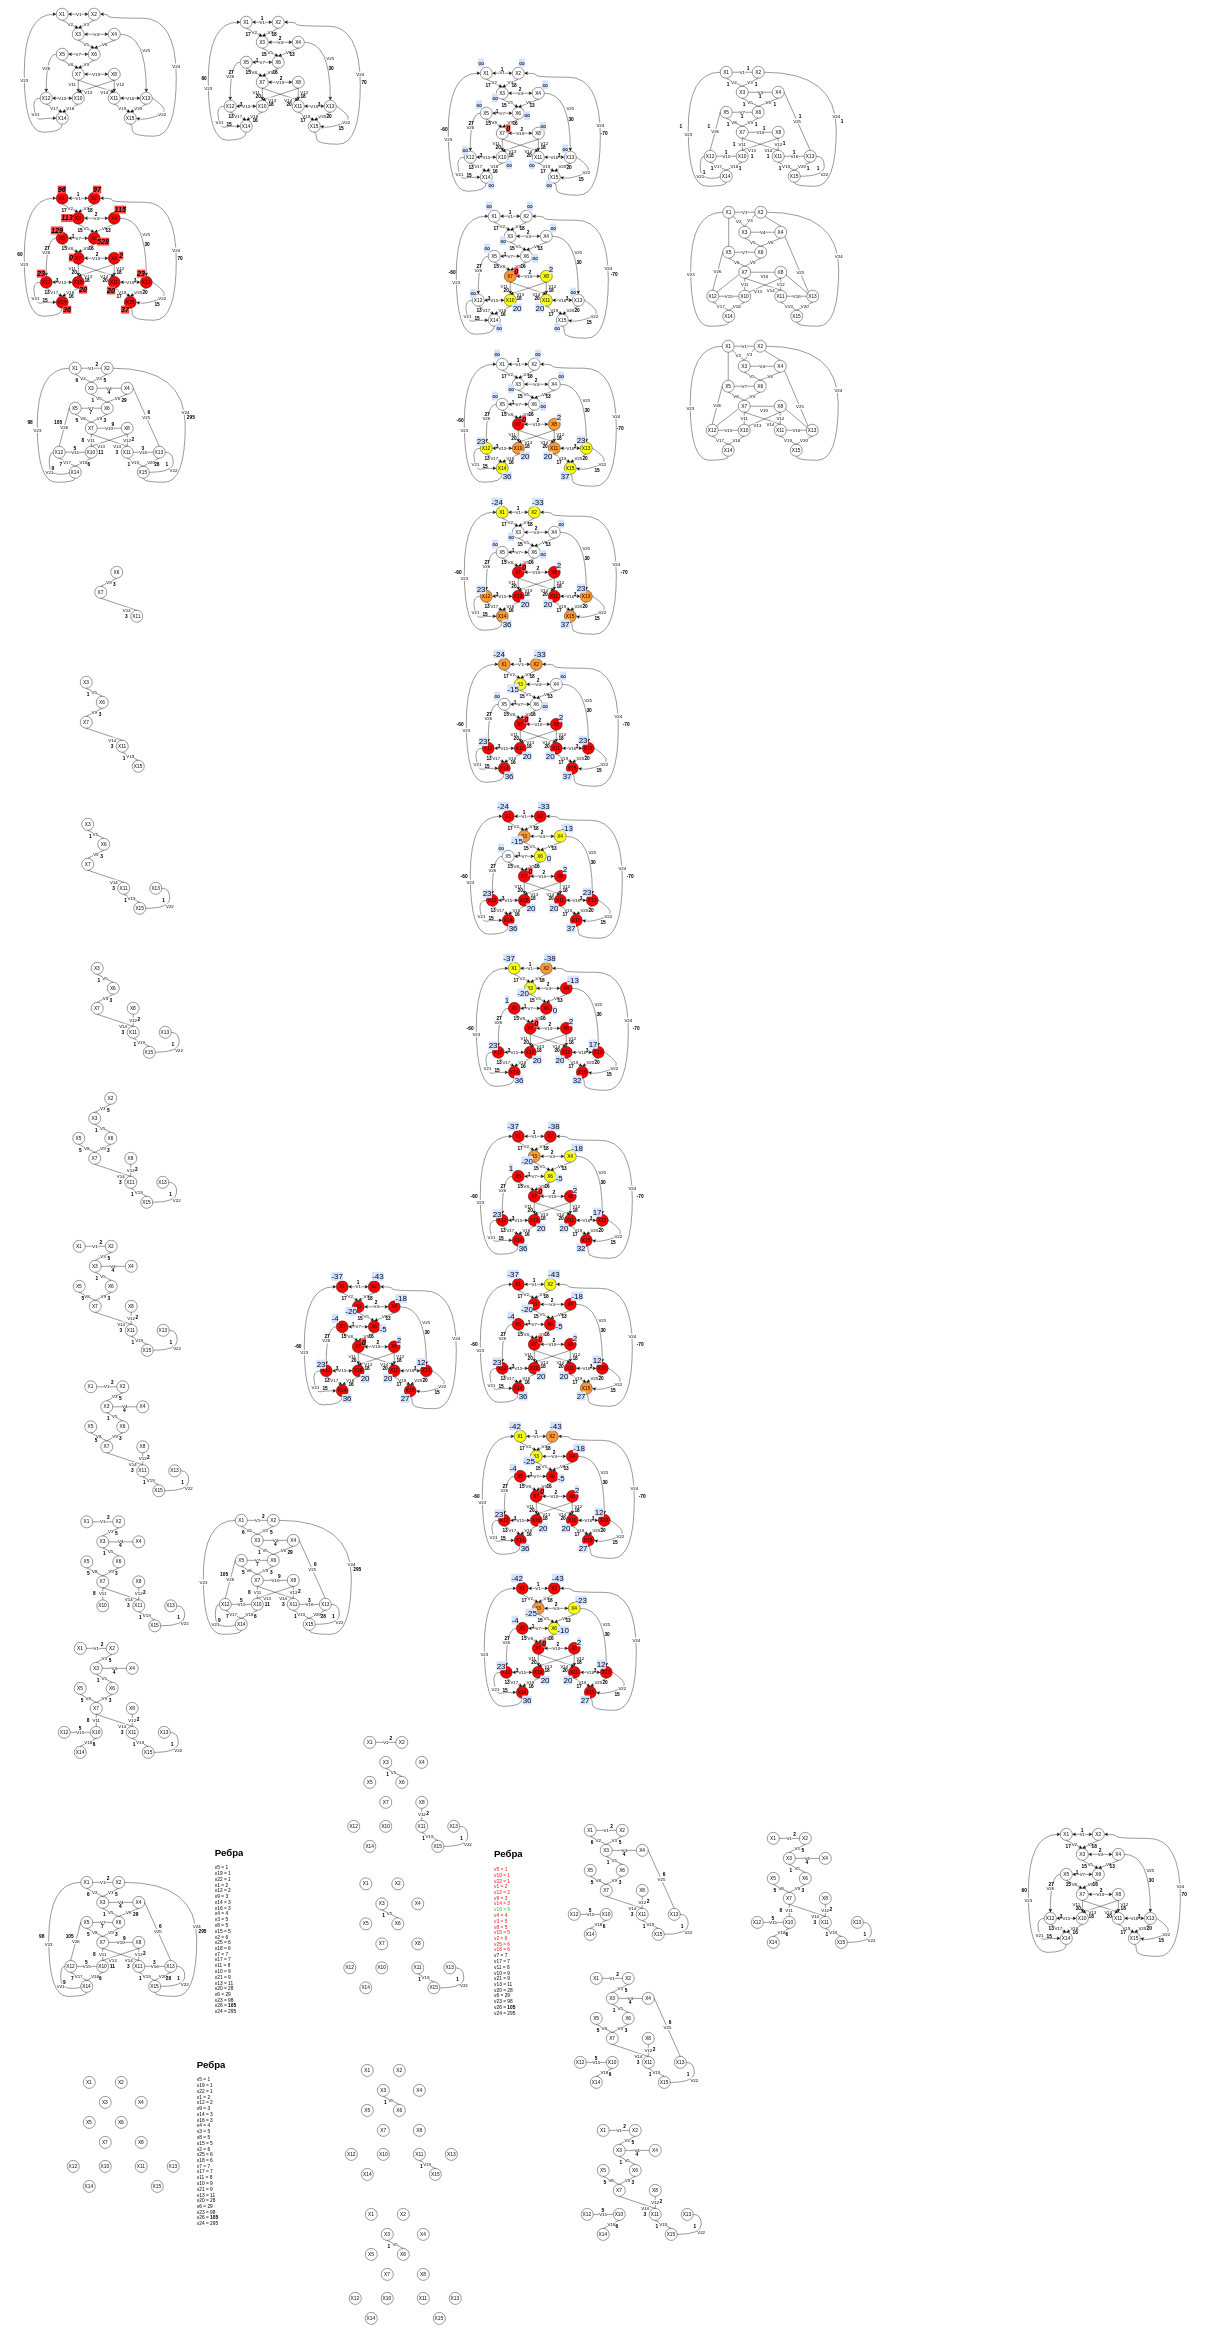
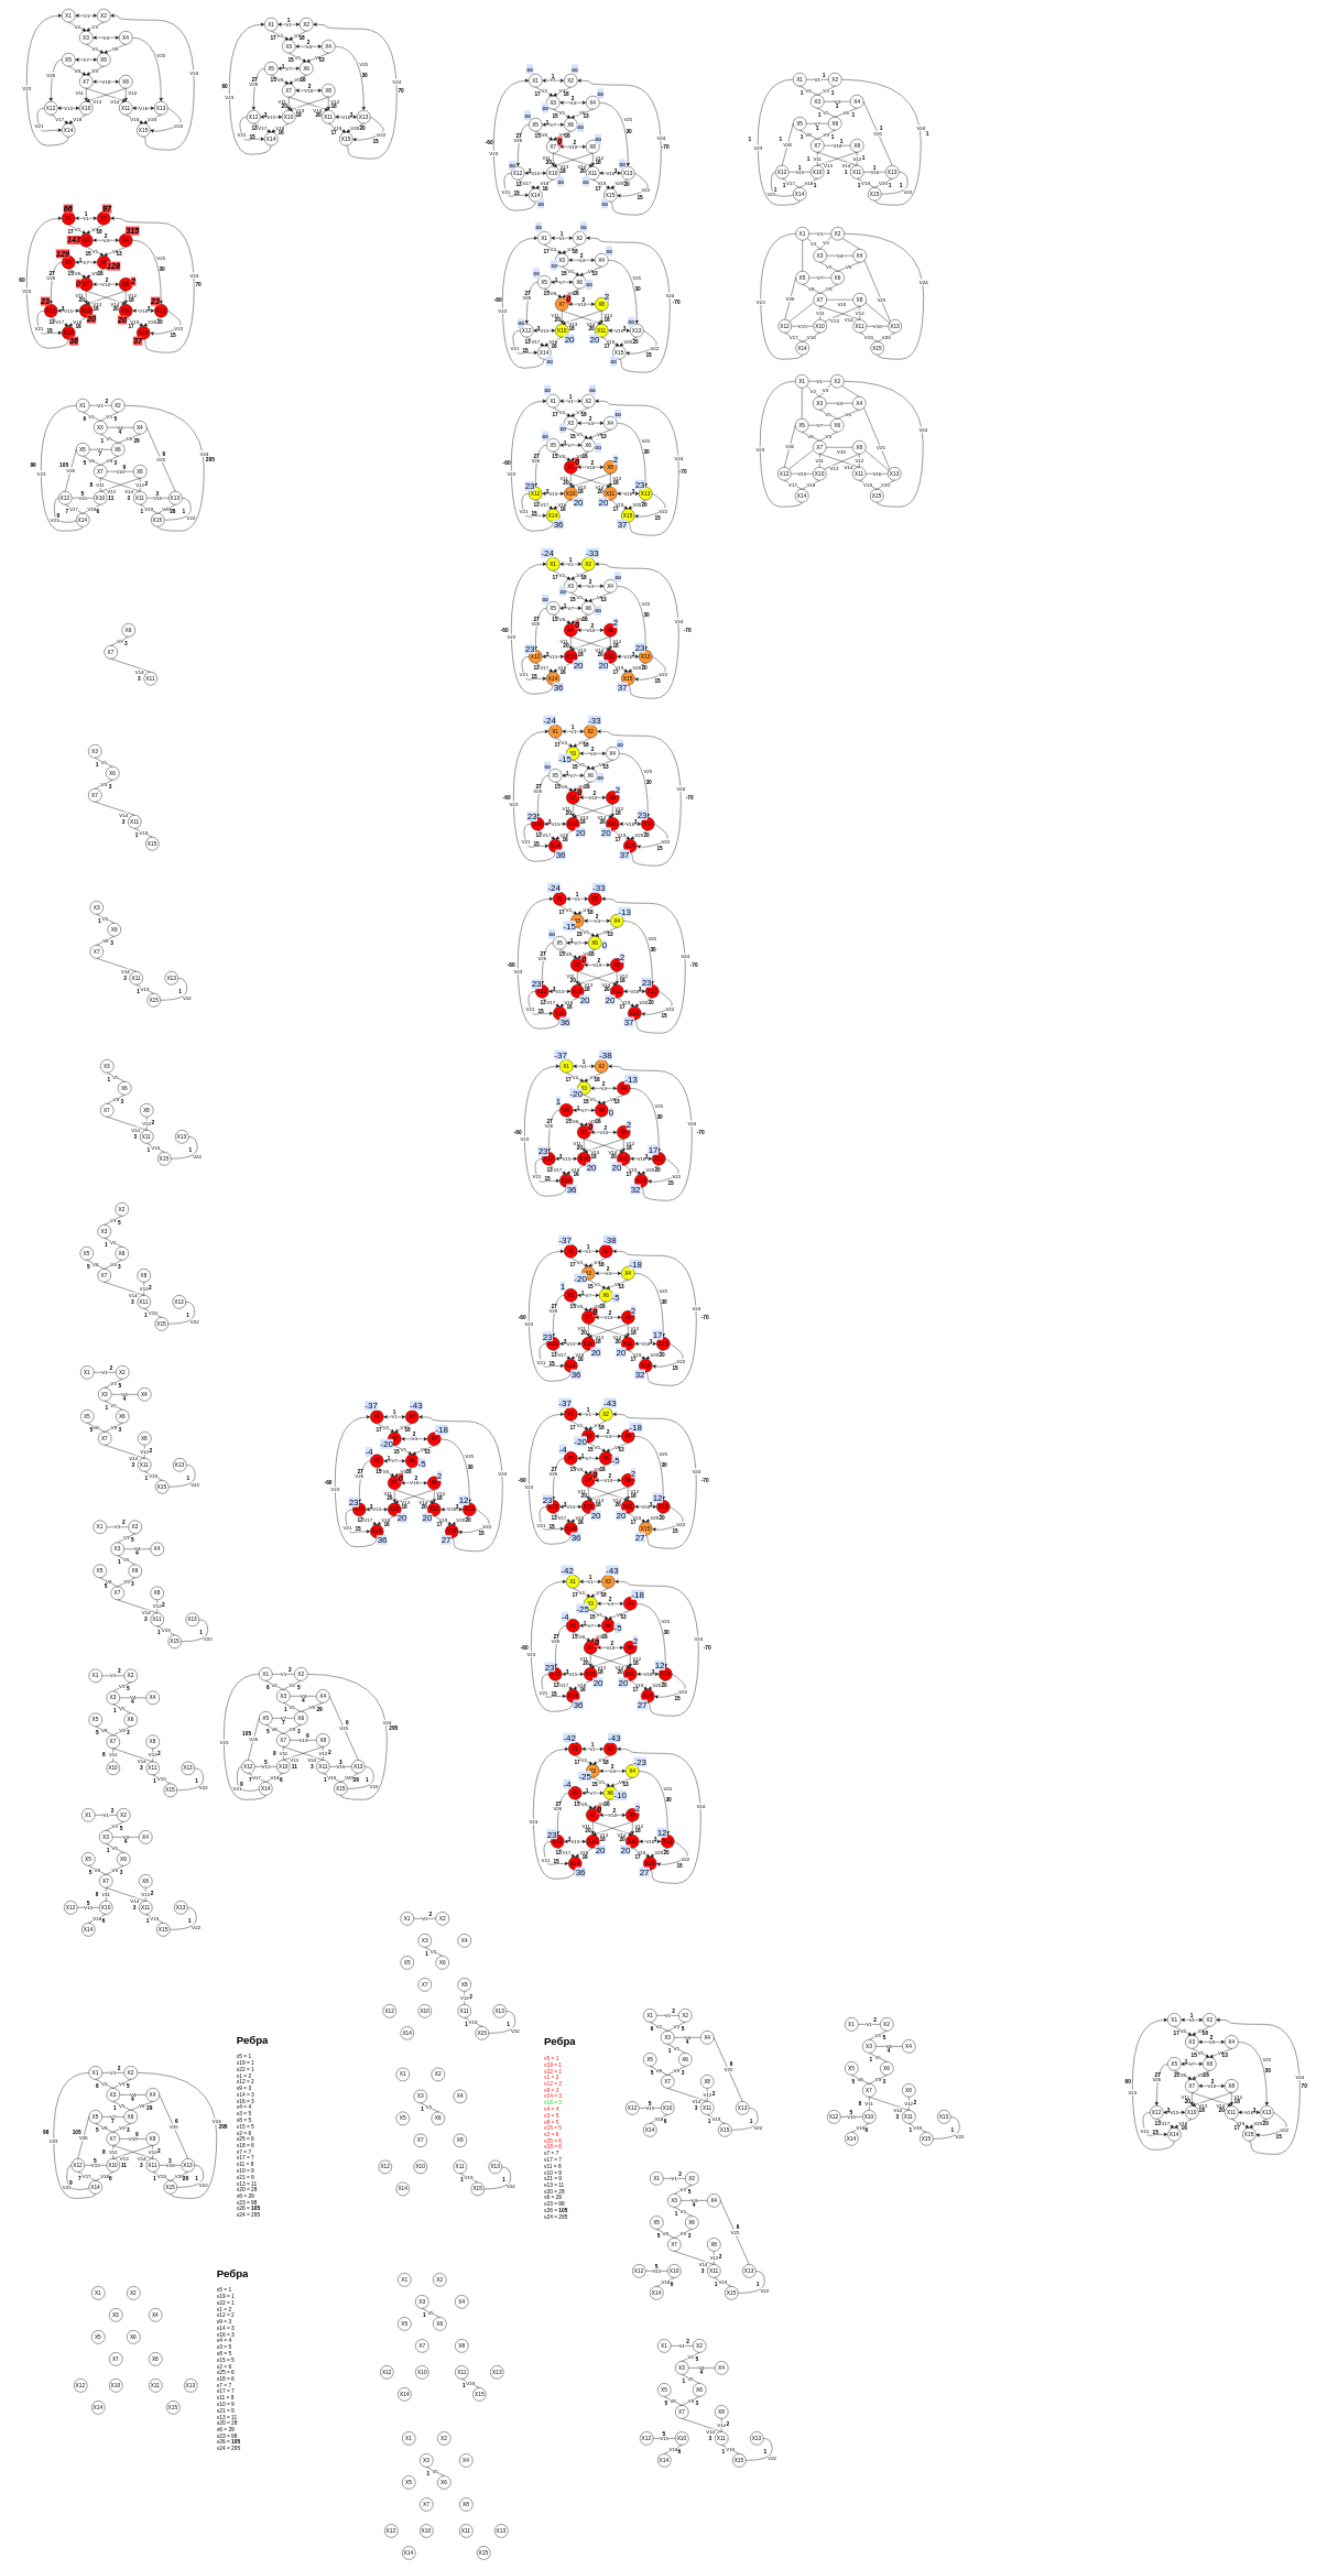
- <mxCell id="189" value="&lt;b&gt;&lt;i&gt;&lt;font style=&quot;font-size: 18px; background-color: rgb(255, 71, 71);&quot;&gt;96&lt;/font&gt;&lt;/i&gt;&lt;/b&gt;" style="text;html=1;align=center;verticalAlign=middle;whiteSpace=wrap;rounded=0;fillColor=none;" parent="1" vertex="1"><mxGeometry x="142.47" y="460" width="25.06" height="27.5" as="geometry" /></mxCell>
+ <mxCell id="189" value="&lt;b&gt;&lt;i&gt;&lt;font style=&quot;font-size: 18px; background-color: rgb(255, 71, 71);&quot;&gt;66&lt;/font&gt;&lt;/i&gt;&lt;/b&gt;" style="text;html=1;align=center;verticalAlign=middle;whiteSpace=wrap;rounded=0;fillColor=none;" parent="1" vertex="1"><mxGeometry x="142.47" y="460" width="25.06" height="27.5" as="geometry" /></mxCell>
- <mxCell id="187" value="&lt;b&gt;&lt;i&gt;&lt;font style=&quot;font-size: 18px; background-color: rgb(255, 71, 71);&quot;&gt;115&lt;/font&gt;&lt;/i&gt;&lt;/b&gt;" style="text;html=1;align=center;verticalAlign=middle;whiteSpace=wrap;rounded=0;fillColor=none;" parent="1" vertex="1"><mxGeometry x="288" y="510" width="25.06" height="27.5" as="geometry" /></mxCell>
+ <mxCell id="187" value="&lt;b&gt;&lt;i&gt;&lt;font style=&quot;font-size: 18px; background-color: rgb(255, 71, 71);&quot;&gt;315&lt;/font&gt;&lt;/i&gt;&lt;/b&gt;" style="text;html=1;align=center;verticalAlign=middle;whiteSpace=wrap;rounded=0;fillColor=none;" parent="1" vertex="1"><mxGeometry x="288" y="510" width="25.06" height="27.5" as="geometry" /></mxCell>
- <mxCell id="188" value="&lt;b&gt;&lt;i&gt;&lt;font style=&quot;font-size: 18px; background-color: rgb(255, 71, 71);&quot;&gt;113&lt;/font&gt;&lt;/i&gt;&lt;/b&gt;" style="text;html=1;align=center;verticalAlign=middle;whiteSpace=wrap;rounded=0;fillColor=none;" parent="1" vertex="1"><mxGeometry x="154.97" y="531.25" width="25.06" height="27.5" as="geometry" /></mxCell>
+ <mxCell id="188" value="&lt;b&gt;&lt;i&gt;&lt;font style=&quot;font-size: 18px; background-color: rgb(255, 71, 71);&quot;&gt;143&lt;/font&gt;&lt;/i&gt;&lt;/b&gt;" style="text;html=1;align=center;verticalAlign=middle;whiteSpace=wrap;rounded=0;fillColor=none;" parent="1" vertex="1"><mxGeometry x="154.97" y="531.25" width="25.06" height="27.5" as="geometry" /></mxCell>
- <mxCell id="186" value="&lt;b&gt;&lt;i&gt;&lt;font style=&quot;font-size: 18px; background-color: rgb(255, 71, 71);&quot;&gt;528&lt;/font&gt;&lt;/i&gt;&lt;/b&gt;" style="text;html=1;align=center;verticalAlign=middle;whiteSpace=wrap;rounded=0;fillColor=none;" parent="1" vertex="1"><mxGeometry x="244.91" y="590" width="25.06" height="27.5" as="geometry" /></mxCell>
+ <mxCell id="186" value="&lt;b&gt;&lt;i&gt;&lt;font style=&quot;font-size: 18px; background-color: rgb(255, 71, 71);&quot;&gt;128&lt;/font&gt;&lt;/i&gt;&lt;/b&gt;" style="text;html=1;align=center;verticalAlign=middle;whiteSpace=wrap;rounded=0;fillColor=none;" parent="1" vertex="1"><mxGeometry x="244.91" y="590" width="25.06" height="27.5" as="geometry" /></mxCell>
